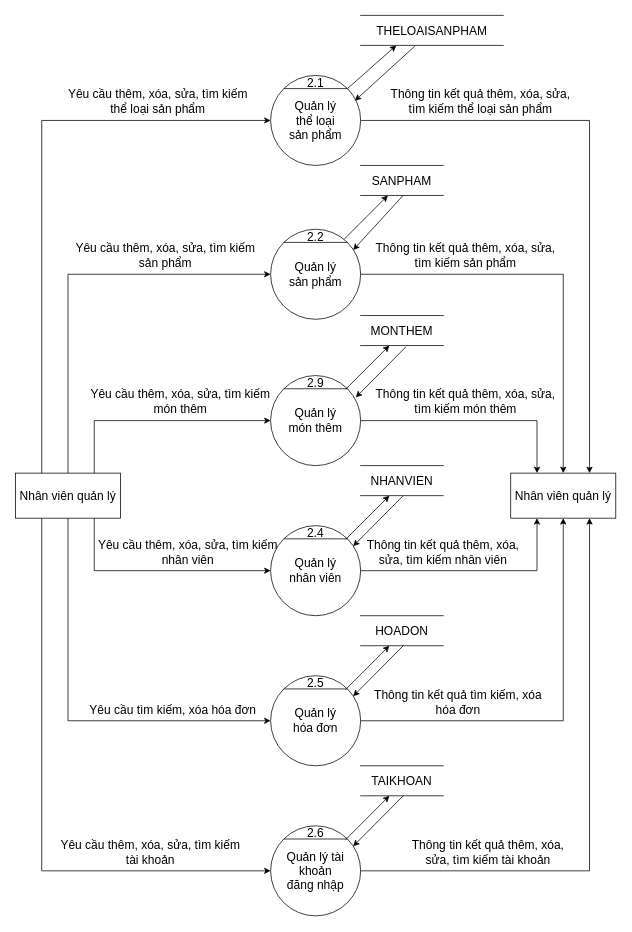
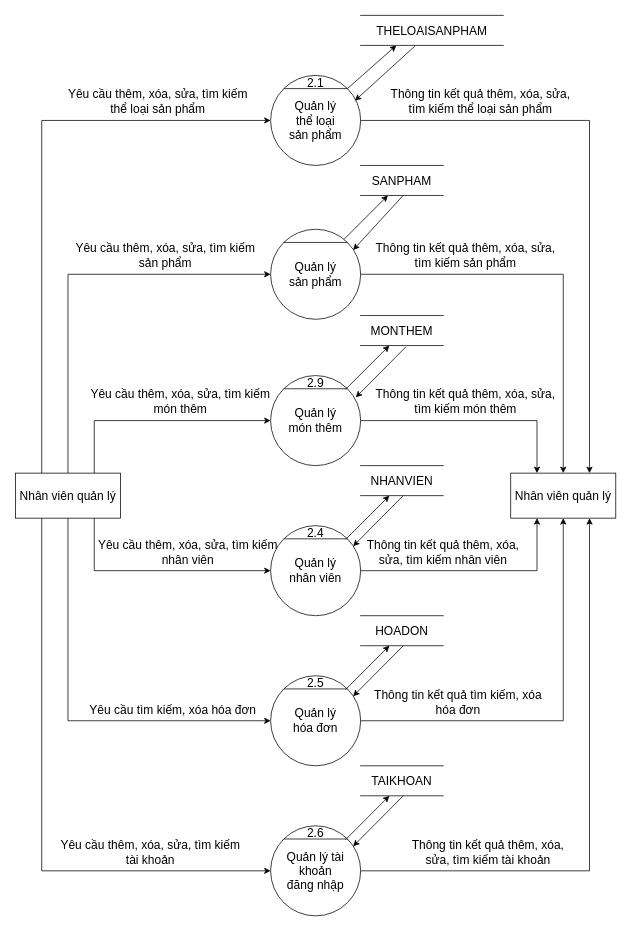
- <mxCell id="9" value="2.2" style="text;html=1;strokeColor=none;fillColor=none;align=center;verticalAlign=middle;whiteSpace=wrap;rounded=0;fontSize=16;" vertex="1" parent="1"><mxGeometry x="405" y="305" width="30" height="20" as="geometry" /></mxCell>
